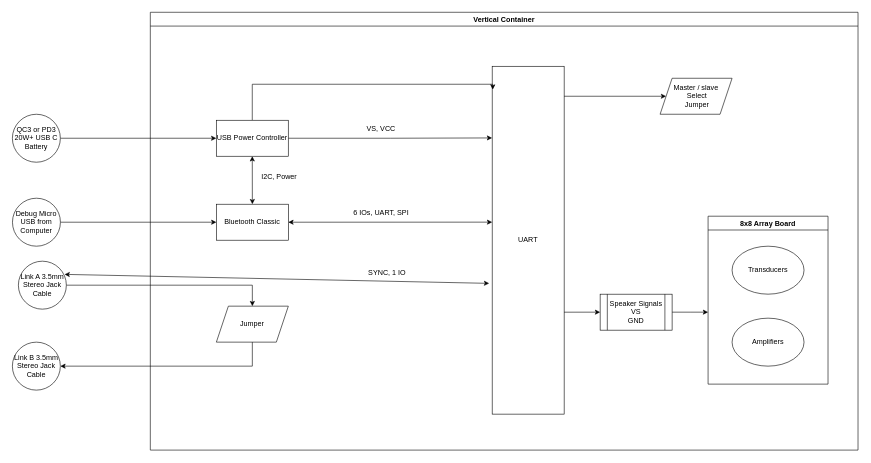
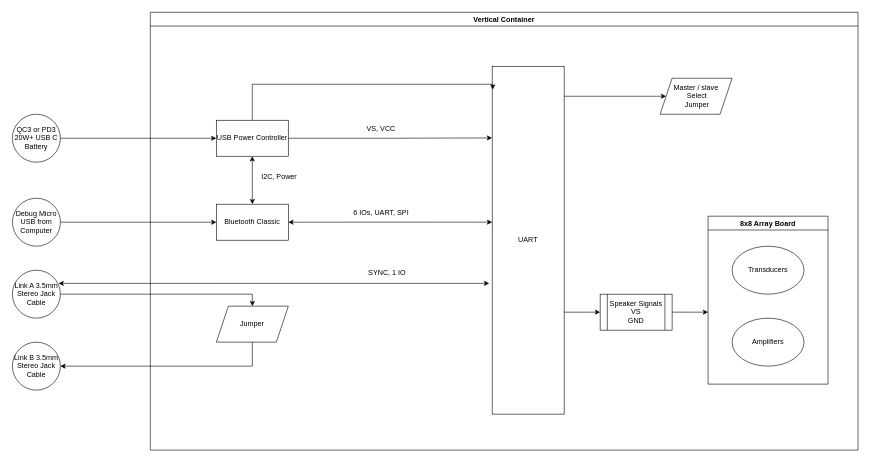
- <mxCell id="29" value="Link A 3.5mm Stereo Jack Cable" style="ellipse;whiteSpace=wrap;html=1;aspect=fixed;" parent="1" vertex="1"><mxGeometry x="30" y="435" width="80" height="80" as="geometry" /></mxCell>
+ <mxCell id="29" value="Link A 3.5mm Stereo Jack Cable" style="ellipse;whiteSpace=wrap;html=1;aspect=fixed;" parent="1" vertex="1"><mxGeometry x="20" y="450" width="80" height="80" as="geometry" /></mxCell>
